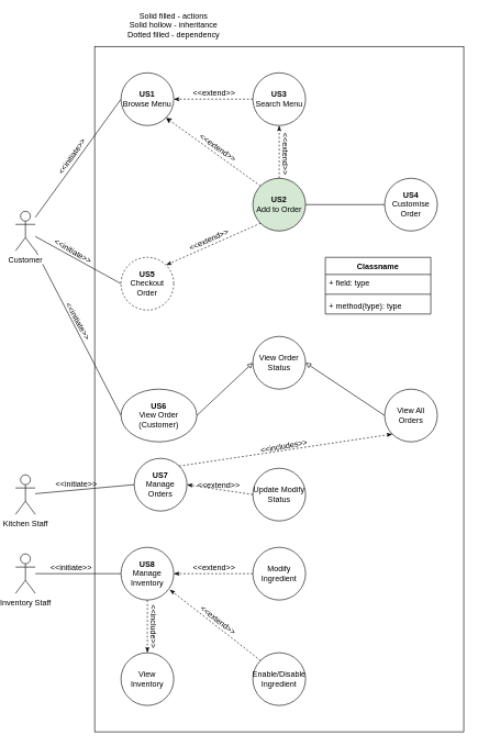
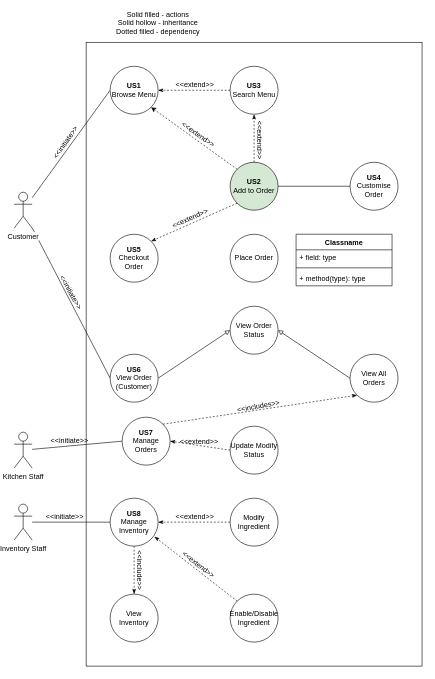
- <mxCell id="5" style="edgeStyle=none;rounded=0;orthogonalLoop=1;jettySize=auto;html=1;entryX=0;entryY=0.5;entryDx=0;entryDy=0;startArrow=none;startFill=0;endArrow=none;endFill=0;" parent="1" source="9" target="37" edge="1"><mxGeometry relative="1" as="geometry" /></mxCell>
- <mxCell id="6" value="&amp;lt;&amp;lt;initiate&amp;gt;&amp;gt;" style="text;html=1;resizable=0;points=[];align=center;verticalAlign=middle;labelBackgroundColor=none;rotation=30;" parent="5" vertex="1" connectable="0"><mxGeometry x="-0.127" relative="1" as="geometry"><mxPoint y="-9.5" as="offset" /></mxGeometry></mxCell>
- <mxCell id="37" value="&lt;b&gt;US5&lt;br&gt;&lt;/b&gt;Checkout Order" style="ellipse;whiteSpace=wrap;html=1;aspect=fixed;dashed=1;" parent="1" vertex="1"><mxGeometry x="180" y="390" width="80" height="80" as="geometry" /></mxCell>
+ <mxCell id="37" value="&lt;b&gt;US5&lt;br&gt;&lt;/b&gt;Checkout Order" style="ellipse;whiteSpace=wrap;html=1;aspect=fixed;" parent="1" vertex="1"><mxGeometry x="180" y="390" width="80" height="80" as="geometry" /></mxCell>
+ <mxCell id="52" value="Place Order" style="ellipse;whiteSpace=wrap;html=1;aspect=fixed;labelBackgroundColor=none;fillColor=#ffffff;gradientColor=none;" parent="1" vertex="1"><mxGeometry x="380" y="390" width="80" height="80" as="geometry" /></mxCell>
- <mxCell id="42" value="&lt;b&gt;US6&lt;/b&gt;&lt;br&gt;View Order (Customer)" style="ellipse;whiteSpace=wrap;html=1;aspect=fixed;" parent="1" vertex="1"><mxGeometry x="180" y="590" width="115" height="80" as="geometry" /></mxCell>
+ <mxCell id="42" value="&lt;b&gt;US6&lt;/b&gt;&lt;br&gt;View Order (Customer)" style="ellipse;whiteSpace=wrap;html=1;aspect=fixed;" parent="1" vertex="1"><mxGeometry x="180" y="590" width="80" height="80" as="geometry" /></mxCell>
